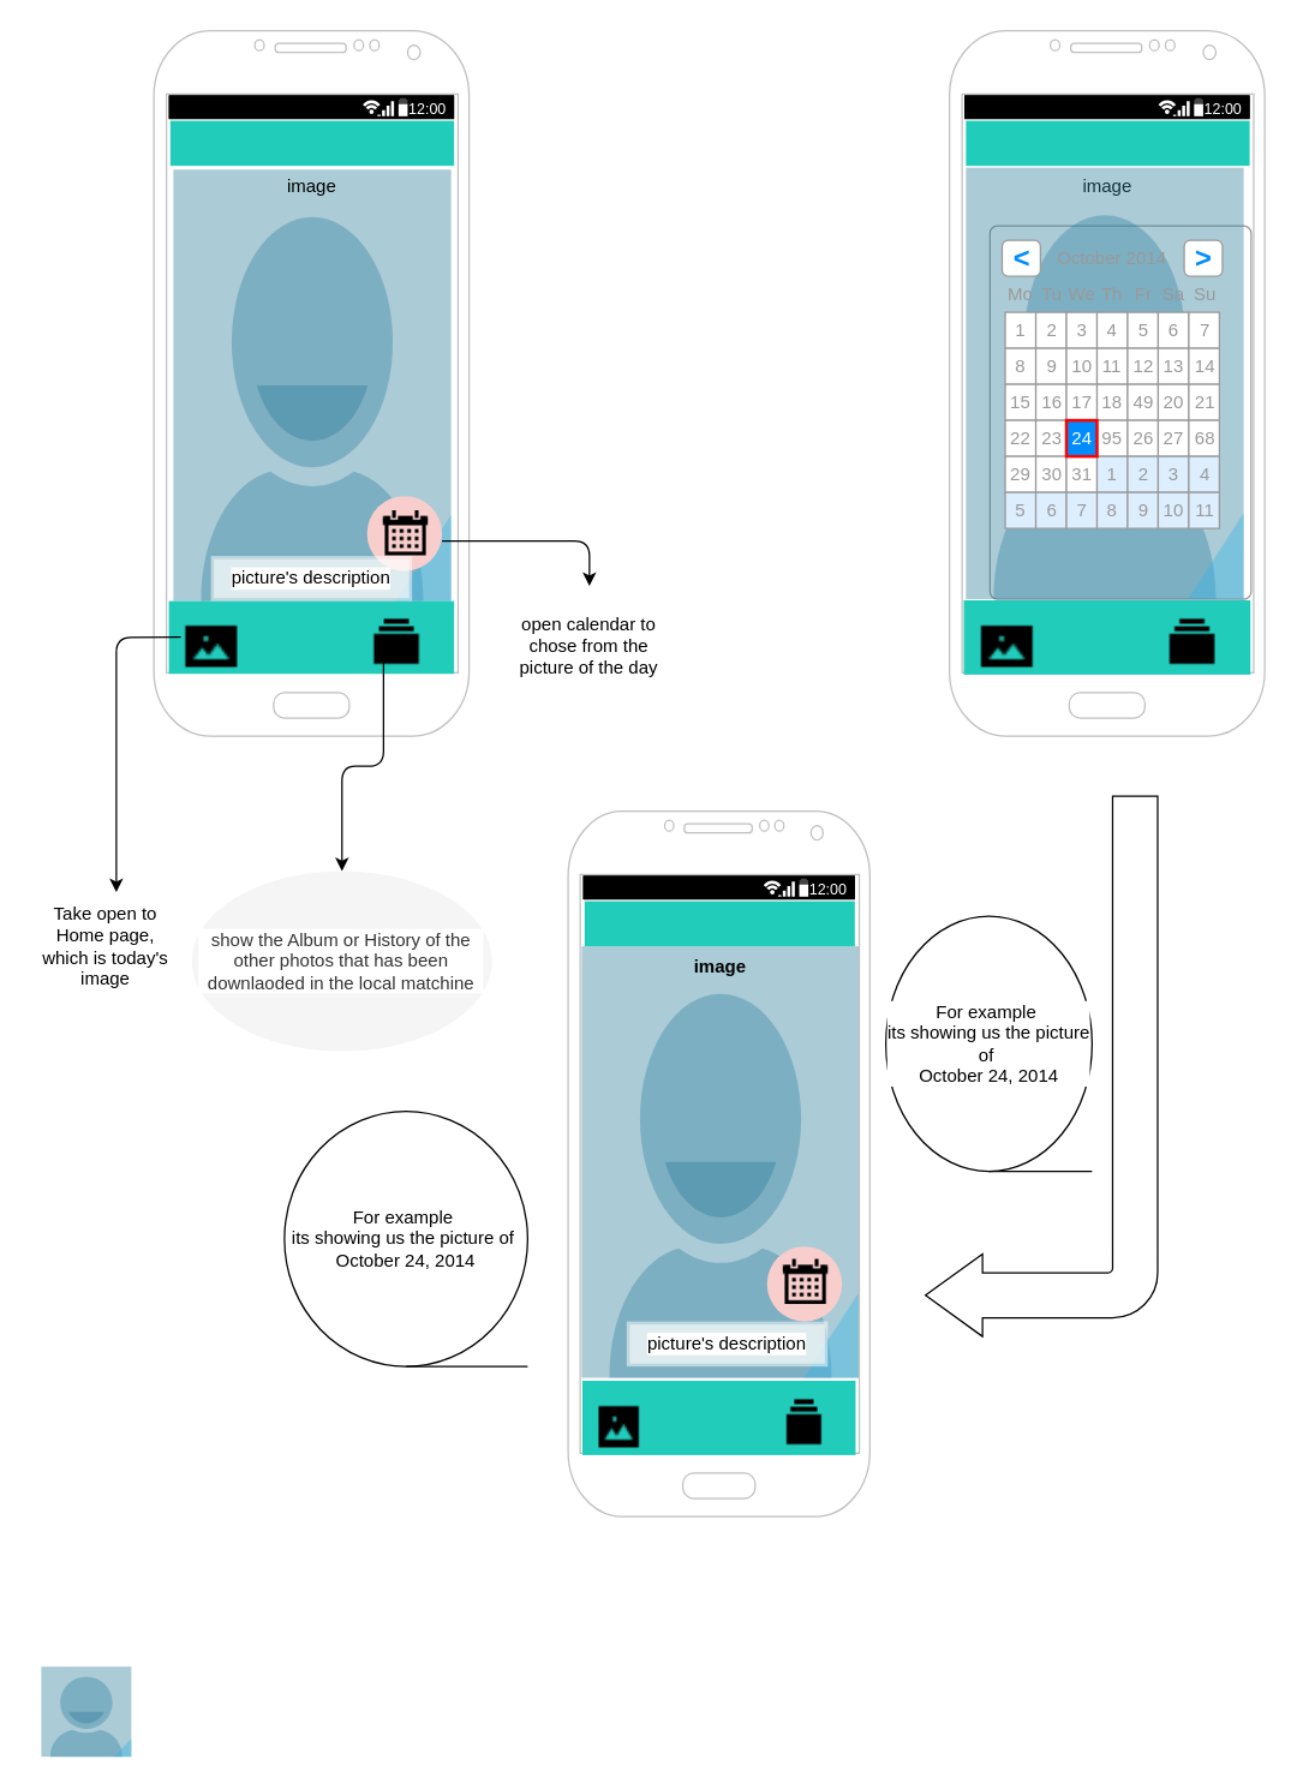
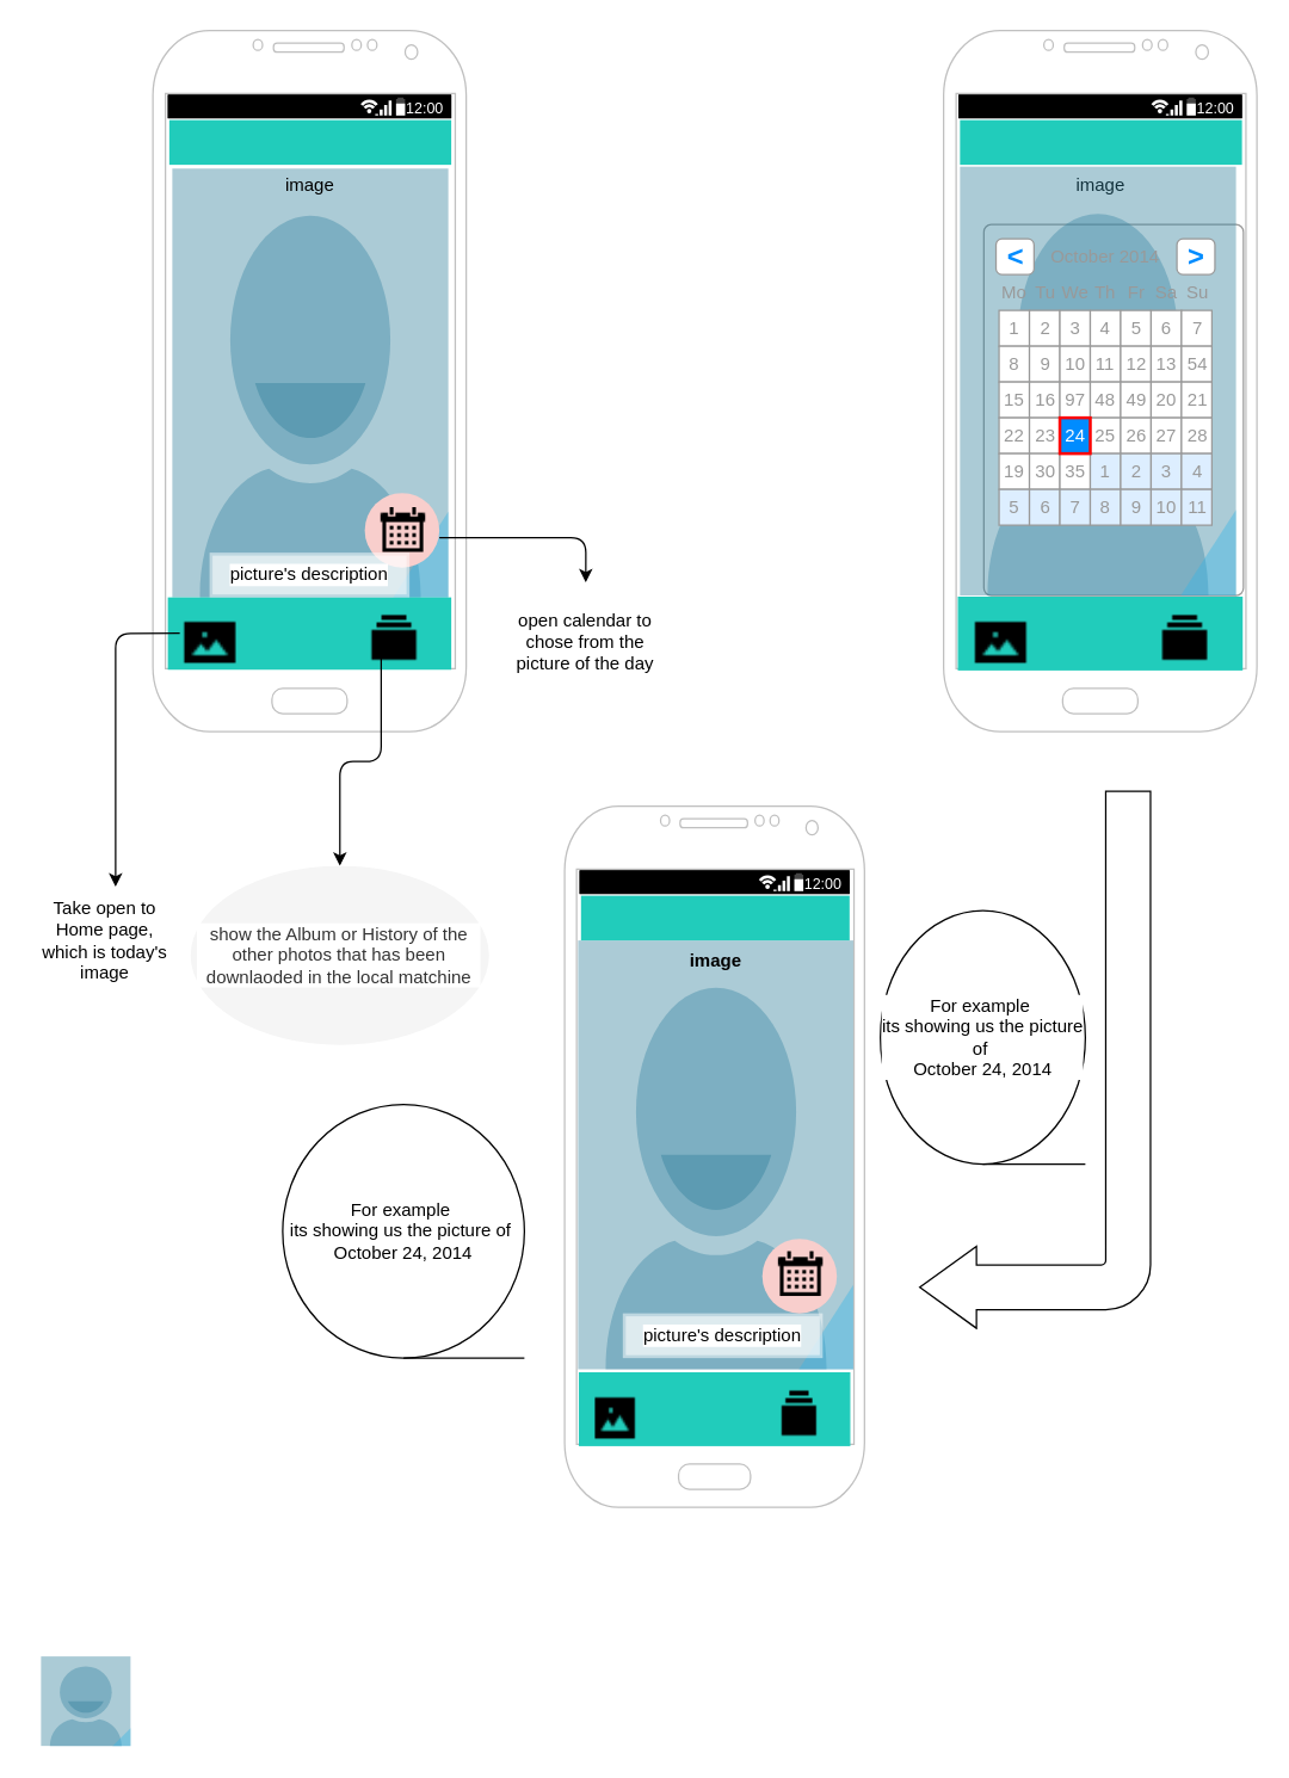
- <mxCell id="43" value="14" style="strokeWidth=1;shadow=0;dashed=0;align=center;html=1;shape=mxgraph.mockup.forms.rrect;rSize=0;strokeColor=#999999;fontColor=#999999;" vertex="1" parent="18"><mxGeometry x="132.462" y="81.6" width="20.379" height="24" as="geometry" /></mxCell>
+ <mxCell id="43" value="54" style="strokeWidth=1;shadow=0;dashed=0;align=center;html=1;shape=mxgraph.mockup.forms.rrect;rSize=0;strokeColor=#999999;fontColor=#999999;" vertex="1" parent="18"><mxGeometry x="132.462" y="81.6" width="20.379" height="24" as="geometry" /></mxCell>
- <mxCell id="46" value="17" style="strokeWidth=1;shadow=0;dashed=0;align=center;html=1;shape=mxgraph.mockup.forms.rrect;rSize=0;strokeColor=#999999;fontColor=#999999;" vertex="1" parent="18"><mxGeometry x="50.947" y="105.6" width="20.379" height="24" as="geometry" /></mxCell>
+ <mxCell id="46" value="97" style="strokeWidth=1;shadow=0;dashed=0;align=center;html=1;shape=mxgraph.mockup.forms.rrect;rSize=0;strokeColor=#999999;fontColor=#999999;" vertex="1" parent="18"><mxGeometry x="50.947" y="105.6" width="20.379" height="24" as="geometry" /></mxCell>
- <mxCell id="47" value="18" style="strokeWidth=1;shadow=0;dashed=0;align=center;html=1;shape=mxgraph.mockup.forms.rrect;rSize=0;strokeColor=#999999;fontColor=#999999;" vertex="1" parent="18"><mxGeometry x="71.326" y="105.6" width="20.379" height="24" as="geometry" /></mxCell>
+ <mxCell id="47" value="48" style="strokeWidth=1;shadow=0;dashed=0;align=center;html=1;shape=mxgraph.mockup.forms.rrect;rSize=0;strokeColor=#999999;fontColor=#999999;" vertex="1" parent="18"><mxGeometry x="71.326" y="105.6" width="20.379" height="24" as="geometry" /></mxCell>
- <mxCell id="53" value="95" style="strokeWidth=1;shadow=0;dashed=0;align=center;html=1;shape=mxgraph.mockup.forms.rrect;rSize=0;strokeColor=#999999;fontColor=#999999;" vertex="1" parent="18"><mxGeometry x="71.326" y="129.6" width="20.379" height="24" as="geometry" /></mxCell>
+ <mxCell id="53" value="25" style="strokeWidth=1;shadow=0;dashed=0;align=center;html=1;shape=mxgraph.mockup.forms.rrect;rSize=0;strokeColor=#999999;fontColor=#999999;" vertex="1" parent="18"><mxGeometry x="71.326" y="129.6" width="20.379" height="24" as="geometry" /></mxCell>
- <mxCell id="56" value="68" style="strokeWidth=1;shadow=0;dashed=0;align=center;html=1;shape=mxgraph.mockup.forms.rrect;rSize=0;strokeColor=#999999;fontColor=#999999;" vertex="1" parent="18"><mxGeometry x="132.462" y="129.6" width="20.379" height="24" as="geometry" /></mxCell>
+ <mxCell id="56" value="28" style="strokeWidth=1;shadow=0;dashed=0;align=center;html=1;shape=mxgraph.mockup.forms.rrect;rSize=0;strokeColor=#999999;fontColor=#999999;" vertex="1" parent="18"><mxGeometry x="132.462" y="129.6" width="20.379" height="24" as="geometry" /></mxCell>
- <mxCell id="57" value="29" style="strokeWidth=1;shadow=0;dashed=0;align=center;html=1;shape=mxgraph.mockup.forms.rrect;rSize=0;strokeColor=#999999;fontColor=#999999;" vertex="1" parent="18"><mxGeometry x="10.189" y="153.6" width="20.379" height="24" as="geometry" /></mxCell>
+ <mxCell id="57" value="19" style="strokeWidth=1;shadow=0;dashed=0;align=center;html=1;shape=mxgraph.mockup.forms.rrect;rSize=0;strokeColor=#999999;fontColor=#999999;" vertex="1" parent="18"><mxGeometry x="10.189" y="153.6" width="20.379" height="24" as="geometry" /></mxCell>
- <mxCell id="59" value="31" style="strokeWidth=1;shadow=0;dashed=0;align=center;html=1;shape=mxgraph.mockup.forms.rrect;rSize=0;strokeColor=#999999;fontColor=#999999;" vertex="1" parent="18"><mxGeometry x="50.947" y="153.6" width="20.379" height="24" as="geometry" /></mxCell>
+ <mxCell id="59" value="35" style="strokeWidth=1;shadow=0;dashed=0;align=center;html=1;shape=mxgraph.mockup.forms.rrect;rSize=0;strokeColor=#999999;fontColor=#999999;" vertex="1" parent="18"><mxGeometry x="50.947" y="153.6" width="20.379" height="24" as="geometry" /></mxCell>
